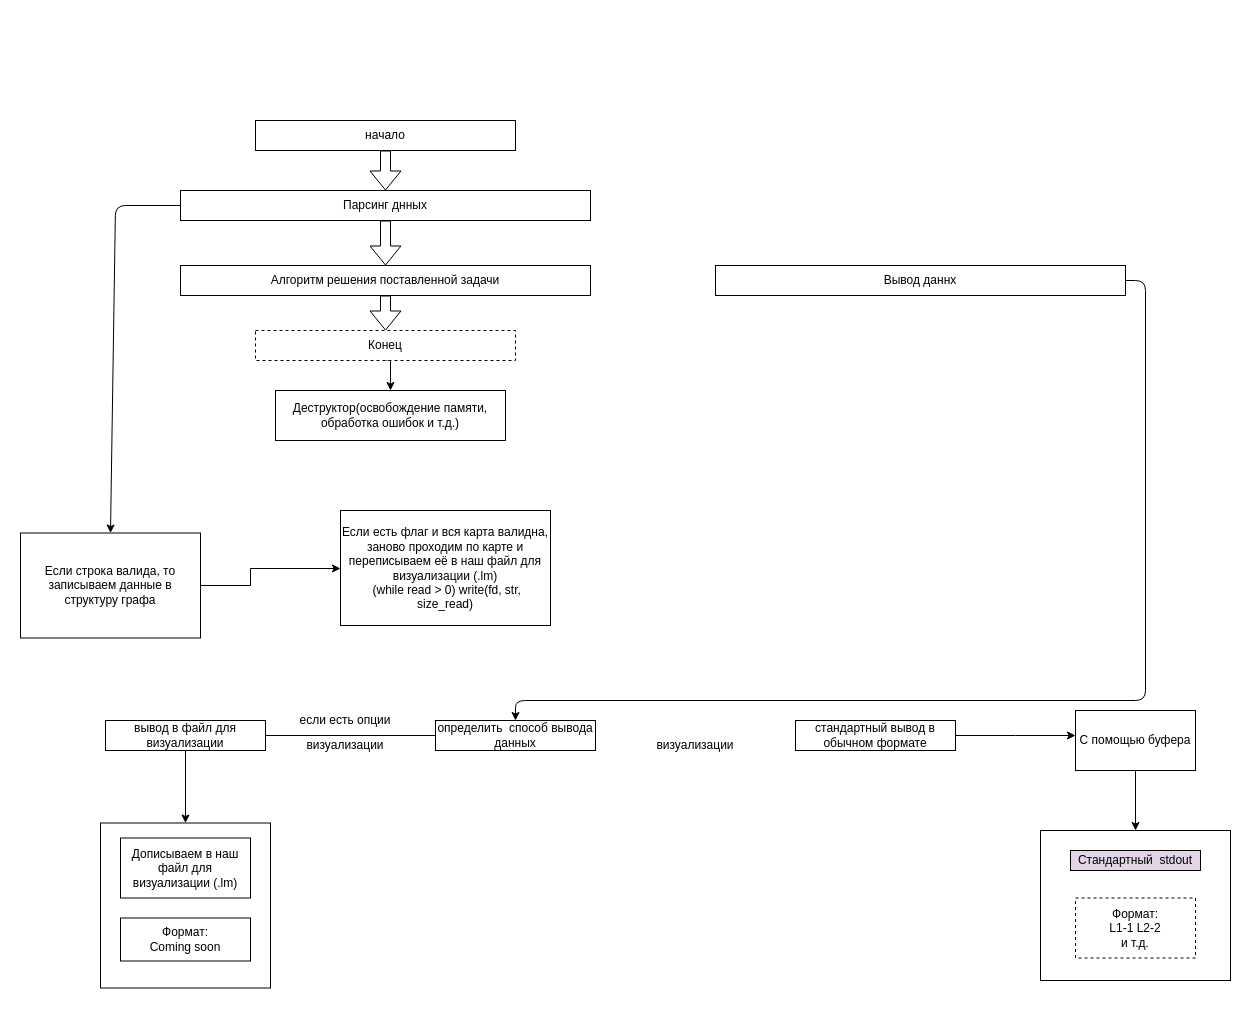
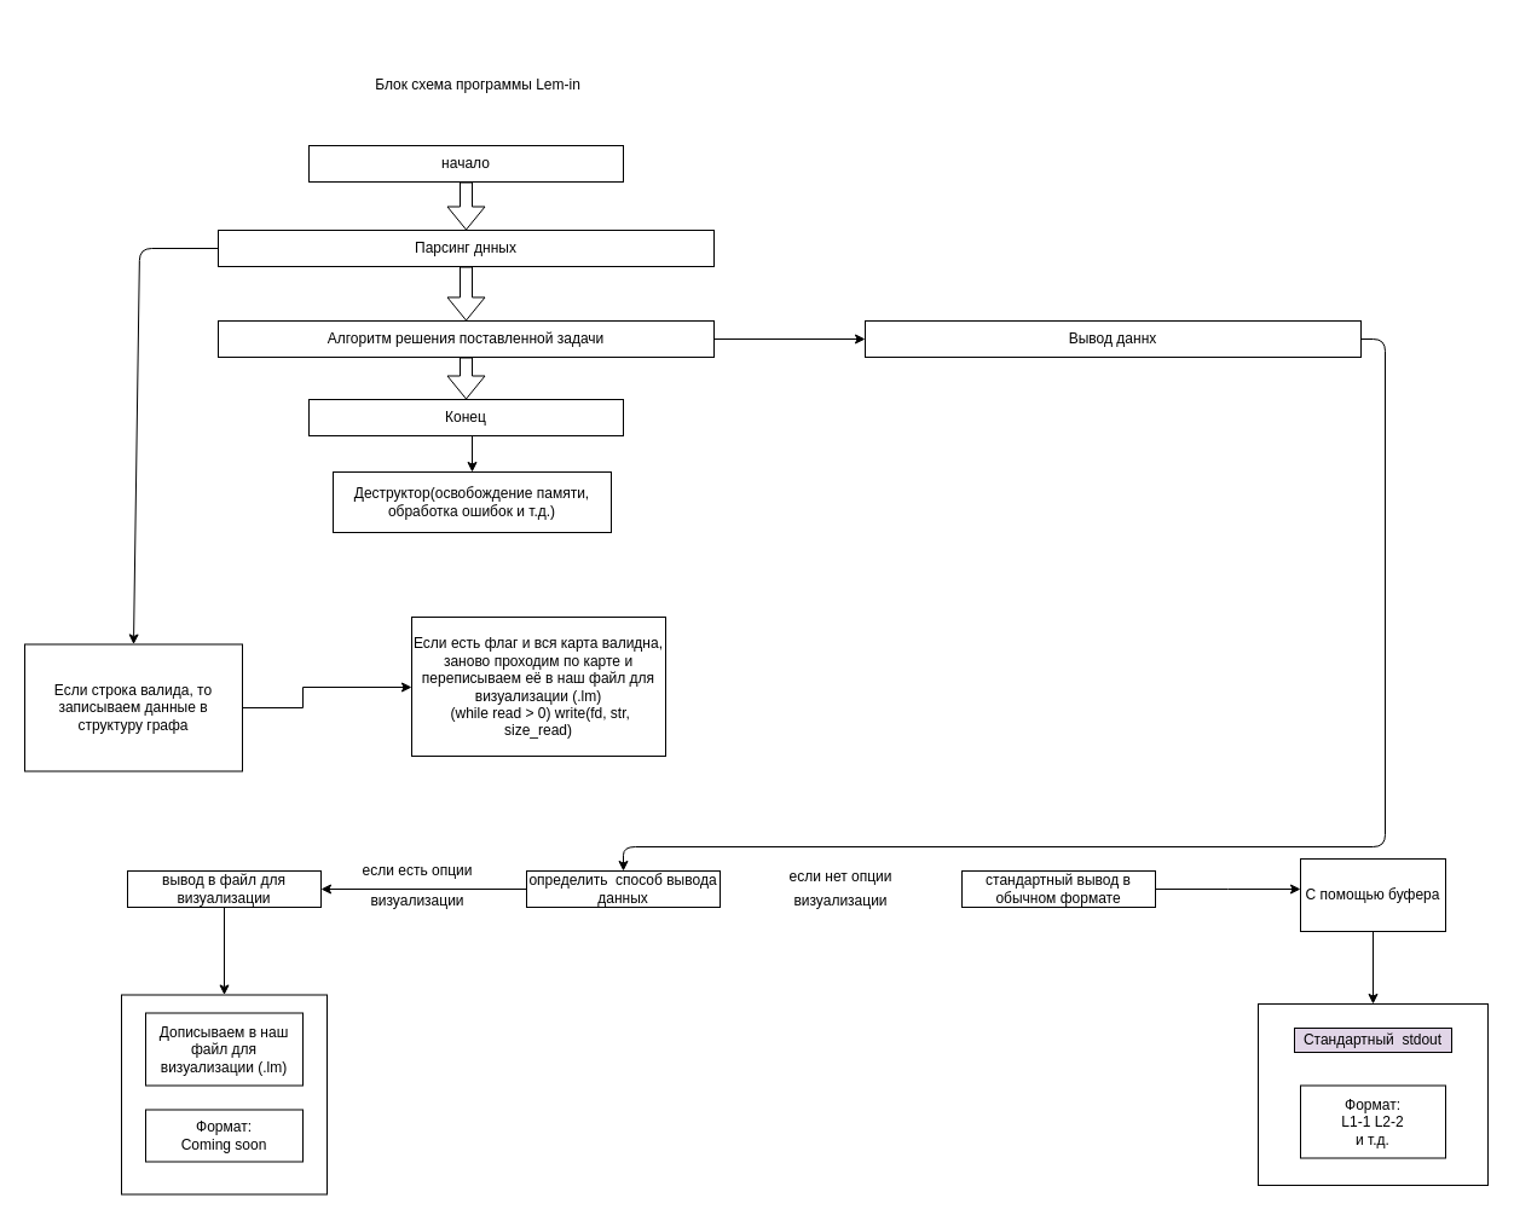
+ <mxCell id="2" value="Блок схема программы Lem-in&lt;br&gt;" style="text;html=1;strokeColor=none;fillColor=none;align=center;verticalAlign=middle;whiteSpace=wrap;rounded=0;" parent="1" vertex="1"><mxGeometry x="285" y="20" width="220" height="100" as="geometry" /></mxCell>
+ <mxCell id="21" value="" style="endArrow=classic;html=1;exitX=1;exitY=0.5;exitDx=0;exitDy=0;entryX=0;entryY=0.5;entryDx=0;entryDy=0;" parent="1" source="33" target="20" edge="1"><mxGeometry width="50" height="50" relative="1" as="geometry"><mxPoint x="585" y="295" as="sourcePoint" /><mxPoint x="165" y="442.5" as="targetPoint" /><Array as="points" /></mxGeometry></mxCell>
- <mxCell id="24" value="Конец" style="rounded=0;whiteSpace=wrap;html=1;dashed=1;" parent="1" vertex="1"><mxGeometry x="255" y="330" width="260" height="30" as="geometry" /></mxCell>
+ <mxCell id="24" value="Конец" style="rounded=0;whiteSpace=wrap;html=1;" parent="1" vertex="1"><mxGeometry x="255" y="330" width="260" height="30" as="geometry" /></mxCell>
+ <mxCell id="15" value="если нет опции&lt;br&gt;" style="text;html=1;strokeColor=none;fillColor=none;align=center;verticalAlign=middle;whiteSpace=wrap;rounded=0;" parent="1" vertex="1"><mxGeometry x="615" y="715" width="160" height="20" as="geometry" /></mxCell>
- <mxCell id="8" style="edgeStyle=orthogonalEdgeStyle;rounded=0;orthogonalLoop=1;jettySize=auto;html=1;exitX=0;exitY=0.5;exitDx=0;exitDy=0;entryX=1;entryY=0.5;entryDx=0;entryDy=0;endArrow=none;" parent="1" source="9" target="14" edge="1"><mxGeometry relative="1" as="geometry" /></mxCell>
+ <mxCell id="8" style="edgeStyle=orthogonalEdgeStyle;rounded=0;orthogonalLoop=1;jettySize=auto;html=1;exitX=0;exitY=0.5;exitDx=0;exitDy=0;entryX=1;entryY=0.5;entryDx=0;entryDy=0;" parent="1" source="9" target="14" edge="1"><mxGeometry relative="1" as="geometry" /></mxCell>
- <mxCell id="28" value="Формат:&lt;br&gt;L1-1 L2-2&lt;br&gt;и т.д." style="rounded=0;whiteSpace=wrap;html=1;dashed=1;" parent="1" vertex="1"><mxGeometry x="1075" y="897.5" width="120" height="60" as="geometry" /></mxCell>
+ <mxCell id="28" value="Формат:&lt;br&gt;L1-1 L2-2&lt;br&gt;и т.д." style="rounded=0;whiteSpace=wrap;html=1;" parent="1" vertex="1"><mxGeometry x="1075" y="897.5" width="120" height="60" as="geometry" /></mxCell>
